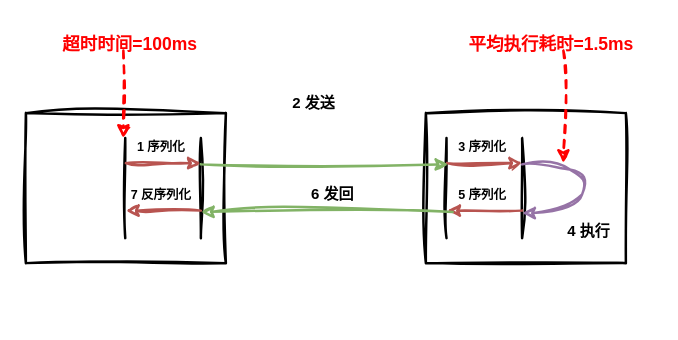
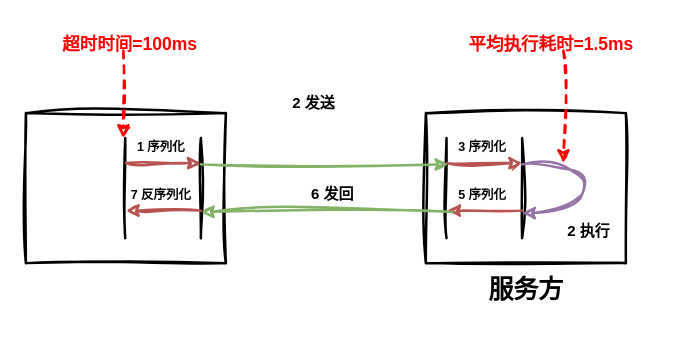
- <mxCell id="25" value="&lt;b style=&quot;&quot;&gt;&lt;font style=&quot;font-size: 12px;&quot;&gt;4 执行&lt;/font&gt;&lt;/b&gt;" style="text;html=1;align=center;verticalAlign=middle;resizable=0;points=[];autosize=1;strokeColor=none;fillColor=none;sketch=1;curveFitting=1;jiggle=2;" vertex="1" parent="1"><mxGeometry x="440" y="170" width="60" height="30" as="geometry" /></mxCell>
+ <mxCell id="25" value="&lt;b style=&quot;&quot;&gt;&lt;font style=&quot;font-size: 12px;&quot;&gt;2 执行&lt;/font&gt;&lt;/b&gt;" style="text;html=1;align=center;verticalAlign=middle;resizable=0;points=[];autosize=1;strokeColor=none;fillColor=none;sketch=1;curveFitting=1;jiggle=2;" vertex="1" parent="1"><mxGeometry x="440" y="170" width="60" height="30" as="geometry" /></mxCell>
+ <mxCell id="20" value="&lt;font size=&quot;1&quot; style=&quot;&quot;&gt;&lt;b style=&quot;font-size: 20px;&quot;&gt;服务方&lt;/b&gt;&lt;/font&gt;" style="text;html=1;align=center;verticalAlign=middle;resizable=0;points=[];autosize=1;strokeColor=none;fillColor=none;sketch=1;curveFitting=1;jiggle=2;" vertex="1" parent="1"><mxGeometry x="380" y="210" width="80" height="40" as="geometry" /></mxCell>
